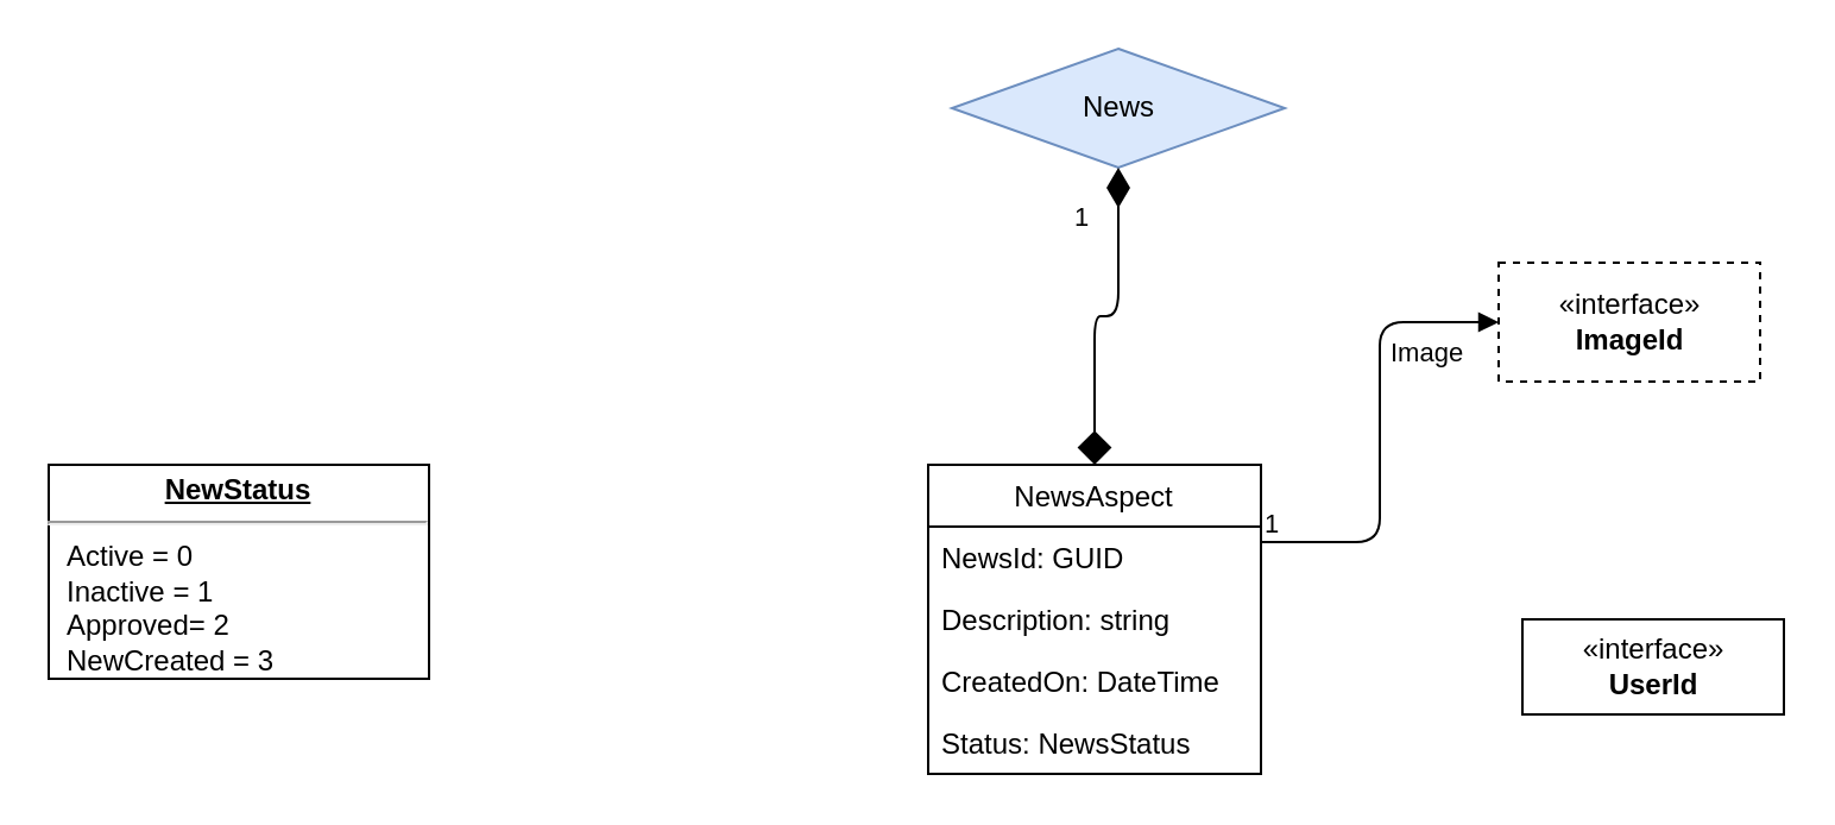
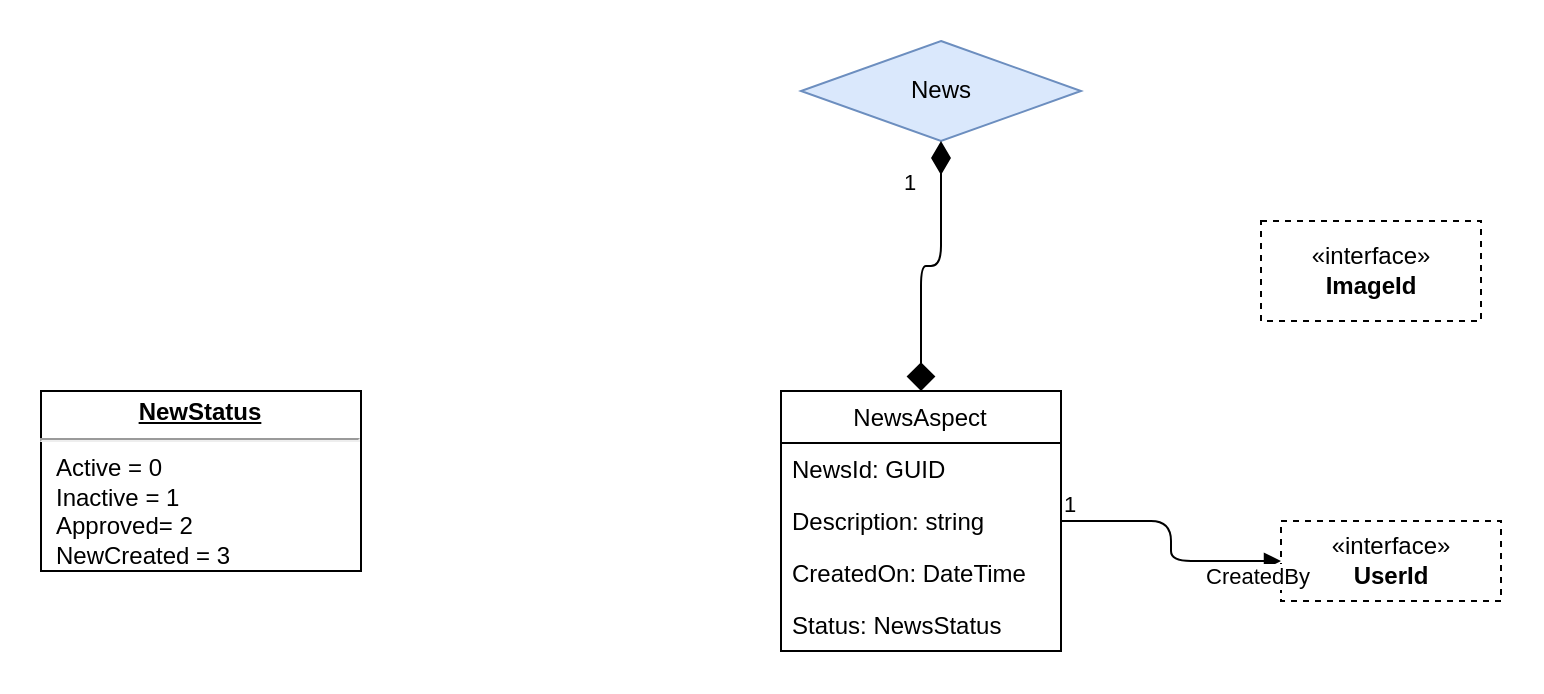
- <mxCell id="9" value="Image" style="endArrow=block;endFill=1;html=1;edgeStyle=orthogonalEdgeStyle;align=left;verticalAlign=top;entryX=0;entryY=0.5;entryDx=0;entryDy=0;exitX=1;exitY=0.25;exitDx=0;exitDy=0;" parent="1" source="2" target="7" edge="1"><mxGeometry x="0.508" relative="1" as="geometry"><mxPoint x="390" y="260" as="sourcePoint" /><mxPoint x="550" y="260" as="targetPoint" /><mxPoint as="offset" /></mxGeometry></mxCell>
- <mxCell id="10" value="1" style="edgeLabel;resizable=0;html=1;align=left;verticalAlign=bottom;" parent="9" connectable="0" vertex="1"><mxGeometry x="-1" relative="1" as="geometry" /></mxCell>
+ <mxCell id="11" value="CreatedBy" style="endArrow=block;endFill=1;html=1;edgeStyle=orthogonalEdgeStyle;align=left;verticalAlign=top;entryX=0;entryY=0.5;entryDx=0;entryDy=0;" parent="1" source="4" target="8" edge="1"><mxGeometry x="0.4" y="5" relative="1" as="geometry"><mxPoint x="390" y="260" as="sourcePoint" /><mxPoint x="550" y="260" as="targetPoint" /><mxPoint as="offset" /></mxGeometry></mxCell>
+ <mxCell id="12" value="1" style="edgeLabel;resizable=0;html=1;align=left;verticalAlign=bottom;" parent="11" connectable="0" vertex="1"><mxGeometry x="-1" relative="1" as="geometry" /></mxCell>
- <mxCell id="8" value="«interface»&lt;br&gt;&lt;b&gt;UserId&lt;/b&gt;" style="html=1;" parent="1" vertex="1"><mxGeometry x="640" y="260" width="110" height="40" as="geometry" /></mxCell>
+ <mxCell id="8" value="«interface»&lt;br&gt;&lt;b&gt;UserId&lt;/b&gt;" style="html=1;dashed=1;" parent="1" vertex="1"><mxGeometry x="640" y="260" width="110" height="40" as="geometry" /></mxCell>
